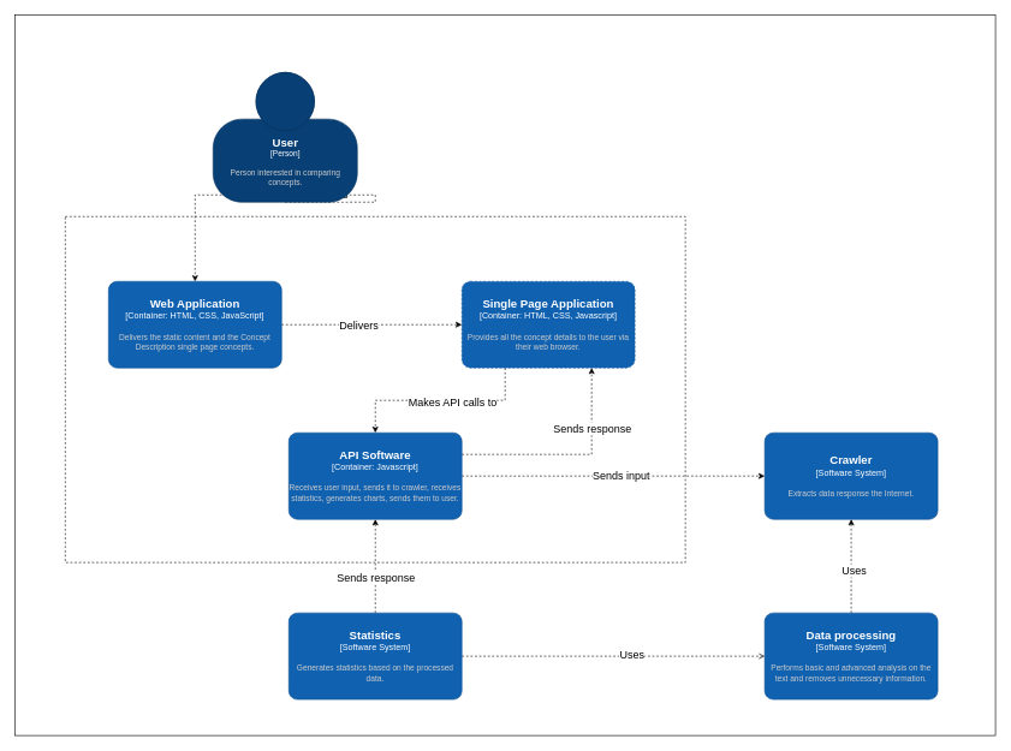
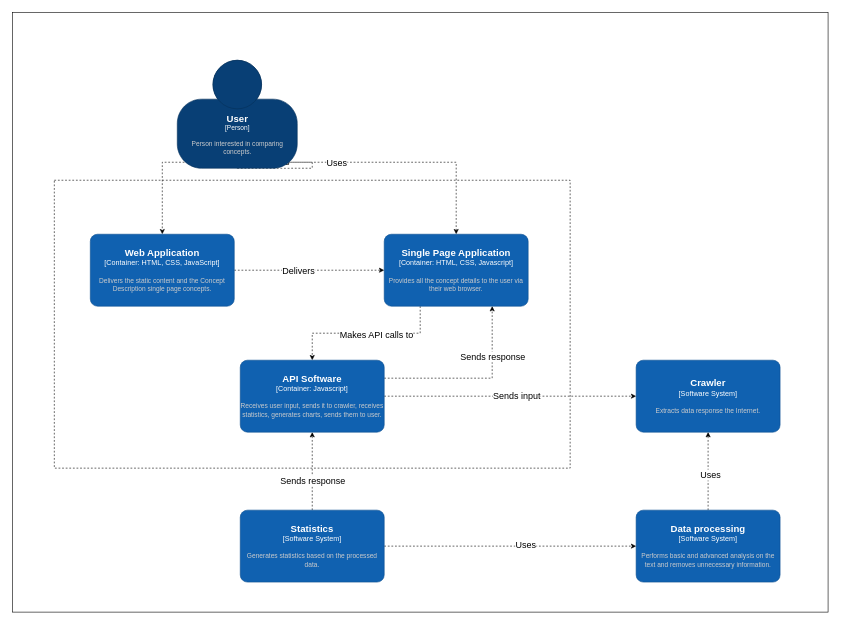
+ <mxCell id="6" style="edgeStyle=orthogonalEdgeStyle;rounded=0;orthogonalLoop=1;jettySize=auto;html=1;exitX=0.5;exitY=1;exitDx=0;exitDy=0;exitPerimeter=0;entryX=0.5;entryY=0;entryDx=0;entryDy=0;entryPerimeter=0;dashed=1;fontSize=15;" edge="1" parent="1" source="8" target="25"><mxGeometry relative="1" as="geometry"><Array as="points"><mxPoint x="510" y="270" /><mxPoint x="730" y="270" /></Array></mxGeometry></mxCell>
+ <mxCell id="7" value="Uses" style="edgeLabel;html=1;align=center;verticalAlign=middle;resizable=0;points=[];fontSize=15;" vertex="1" connectable="0" parent="6"><mxGeometry x="-0.293" y="-3" relative="1" as="geometry"><mxPoint y="-3" as="offset" /></mxGeometry></mxCell>
- <mxCell id="25" value="&lt;font style=&quot;font-size: 16px&quot;&gt;&lt;b&gt;Single Page Application&lt;/b&gt;&lt;/font&gt;&lt;div&gt;[Container: HTML, CSS, Javascript]&lt;/div&gt;&lt;br&gt;&lt;div&gt;&lt;font style=&quot;font-size: 11px&quot;&gt;&lt;font color=&quot;#cccccc&quot;&gt;Provides all the concept details to the user via their web browser.&#10;&lt;/font&gt;&lt;/div&gt;" style="rounded=1;whiteSpace=wrap;html=1;labelBackgroundColor=none;fillColor=#1061B0;fontColor=#ffffff;align=center;arcSize=10;strokeColor=#0D5091;metaEdit=1;resizable=0;points=[[0.25,0,0],[0.5,0,0],[0.75,0,0],[1,0.25,0],[1,0.5,0],[1,0.75,0],[0.75,1,0],[0.5,1,0],[0.25,1,0],[0,0.75,0],[0,0.5,0],[0,0.25,0]];dashed=1;" vertex="1" parent="1"><mxGeometry x="640" y="390" width="240" height="120" as="geometry" /></mxCell>
+ <mxCell id="25" value="&lt;font style=&quot;font-size: 16px&quot;&gt;&lt;b&gt;Single Page Application&lt;/b&gt;&lt;/font&gt;&lt;div&gt;[Container: HTML, CSS, Javascript]&lt;/div&gt;&lt;br&gt;&lt;div&gt;&lt;font style=&quot;font-size: 11px&quot;&gt;&lt;font color=&quot;#cccccc&quot;&gt;Provides all the concept details to the user via their web browser.&#10;&lt;/font&gt;&lt;/div&gt;" style="rounded=1;whiteSpace=wrap;html=1;labelBackgroundColor=none;fillColor=#1061B0;fontColor=#ffffff;align=center;arcSize=10;strokeColor=#0D5091;metaEdit=1;resizable=0;points=[[0.25,0,0],[0.5,0,0],[0.75,0,0],[1,0.25,0],[1,0.5,0],[1,0.75,0],[0.75,1,0],[0.5,1,0],[0.25,1,0],[0,0.75,0],[0,0.5,0],[0,0.25,0]];" vertex="1" parent="1"><mxGeometry x="640" y="390" width="240" height="120" as="geometry" /></mxCell>
- <mxCell id="15" style="edgeStyle=orthogonalEdgeStyle;rounded=0;orthogonalLoop=1;jettySize=auto;html=1;exitX=1;exitY=0.5;exitDx=0;exitDy=0;exitPerimeter=0;entryX=0;entryY=0.5;entryDx=0;entryDy=0;entryPerimeter=0;dashed=1;fontSize=15;endArrow=open;" parent="1" source="19" target="14" edge="1"><mxGeometry relative="1" as="geometry" /></mxCell>
+ <mxCell id="15" style="edgeStyle=orthogonalEdgeStyle;rounded=0;orthogonalLoop=1;jettySize=auto;html=1;exitX=1;exitY=0.5;exitDx=0;exitDy=0;exitPerimeter=0;entryX=0;entryY=0.5;entryDx=0;entryDy=0;entryPerimeter=0;dashed=1;fontSize=15;" parent="1" source="19" target="14" edge="1"><mxGeometry relative="1" as="geometry" /></mxCell>
